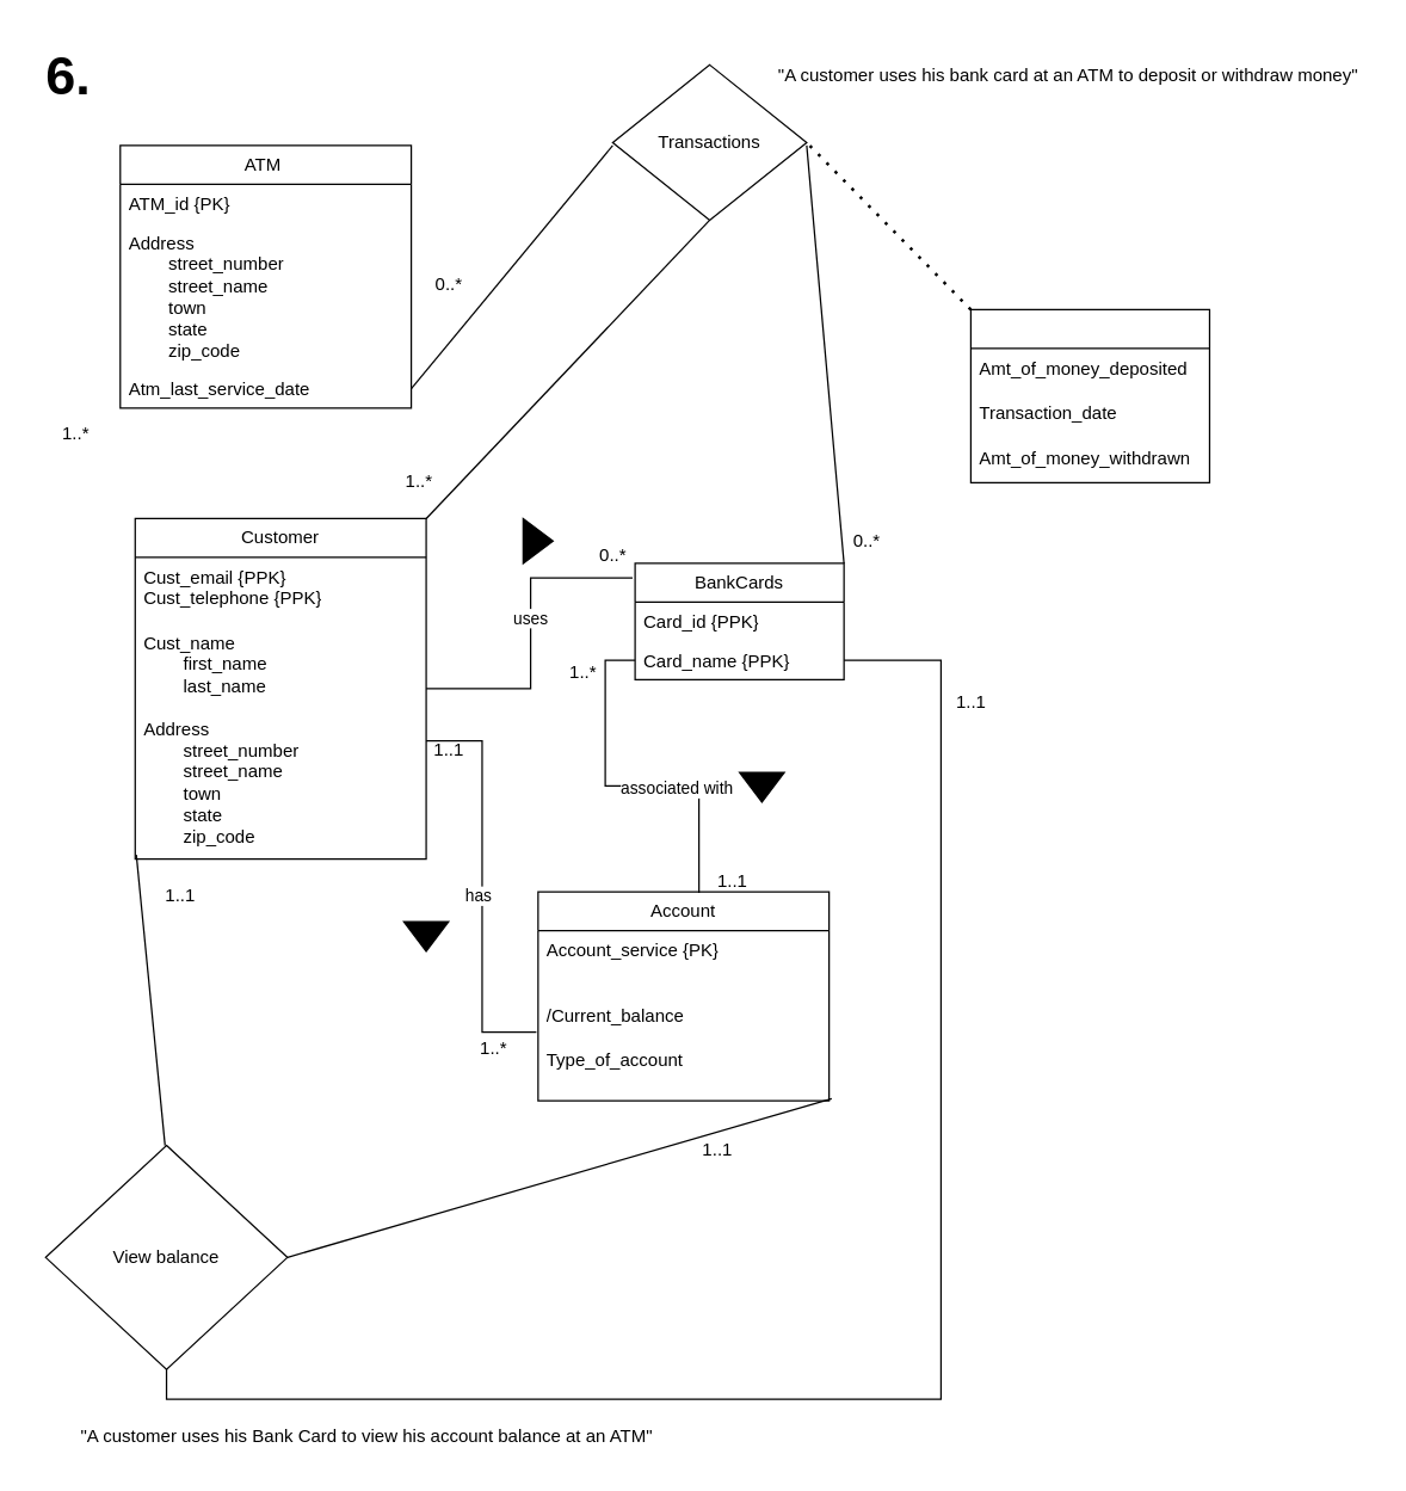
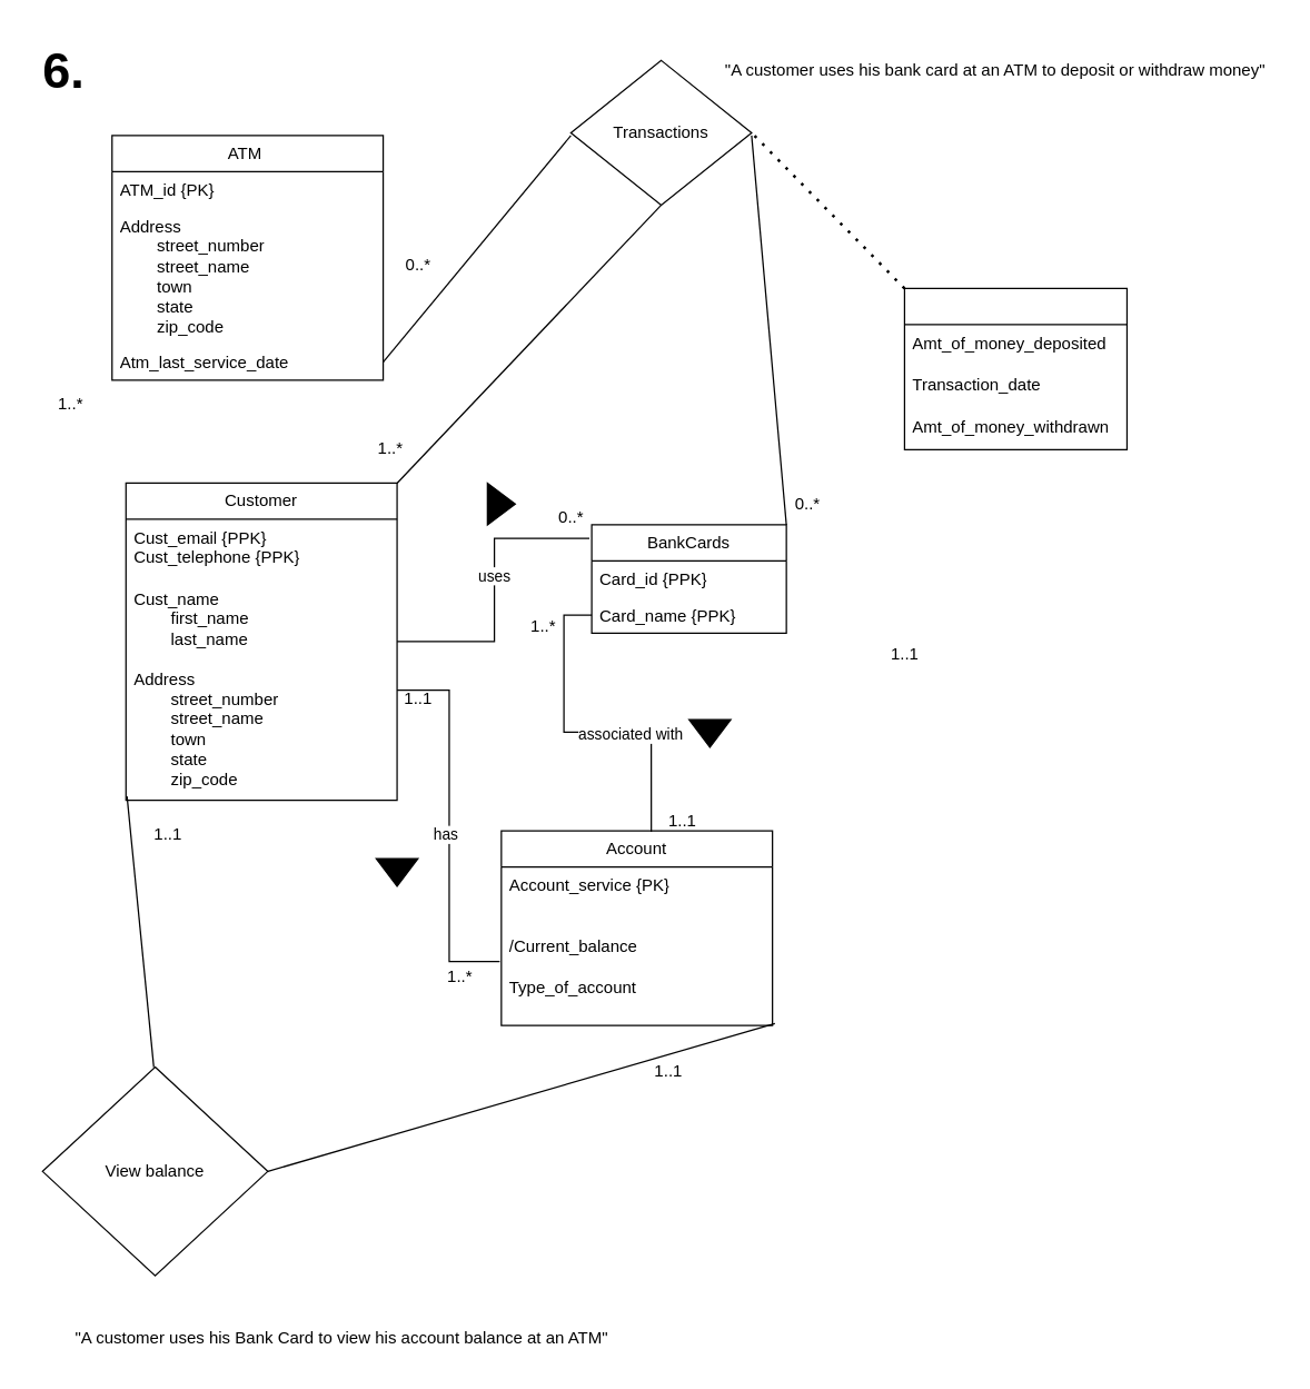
- <mxCell id="45" style="edgeStyle=orthogonalEdgeStyle;rounded=0;orthogonalLoop=1;jettySize=auto;html=1;entryX=0.5;entryY=1;entryDx=0;entryDy=0;endArrow=none;endFill=0;" edge="1" parent="1" source="12" target="43"><mxGeometry relative="1" as="geometry"><Array as="points"><mxPoint x="630" y="442" /><mxPoint x="630" y="937" /><mxPoint x="111" y="937" /></Array></mxGeometry></mxCell>
